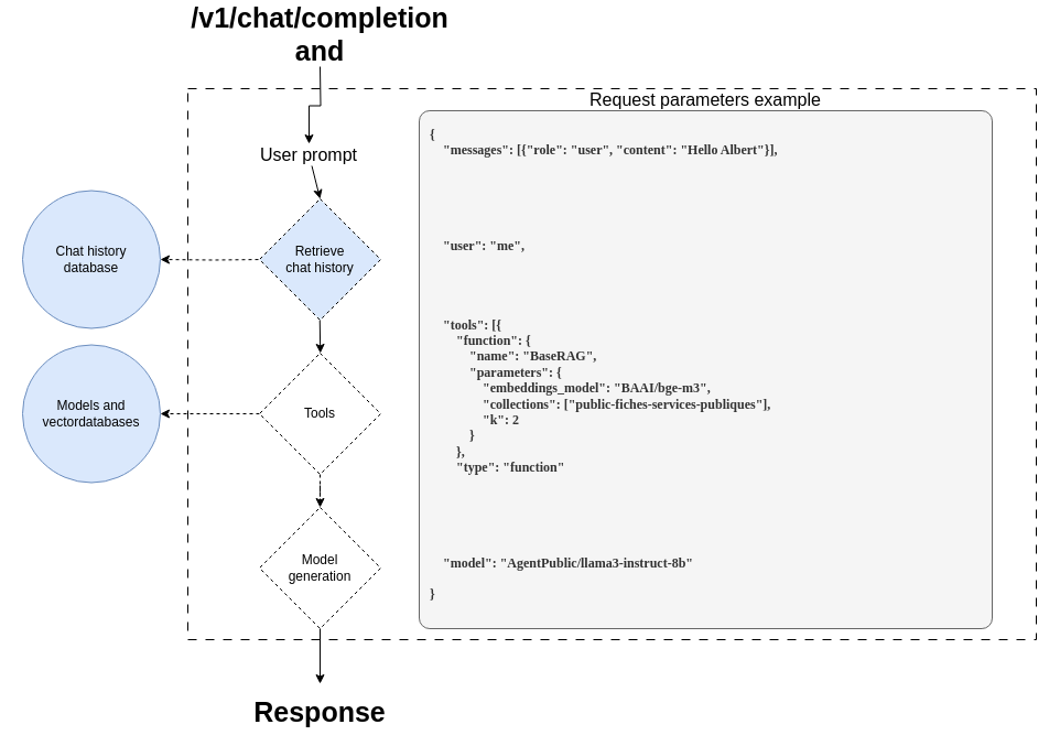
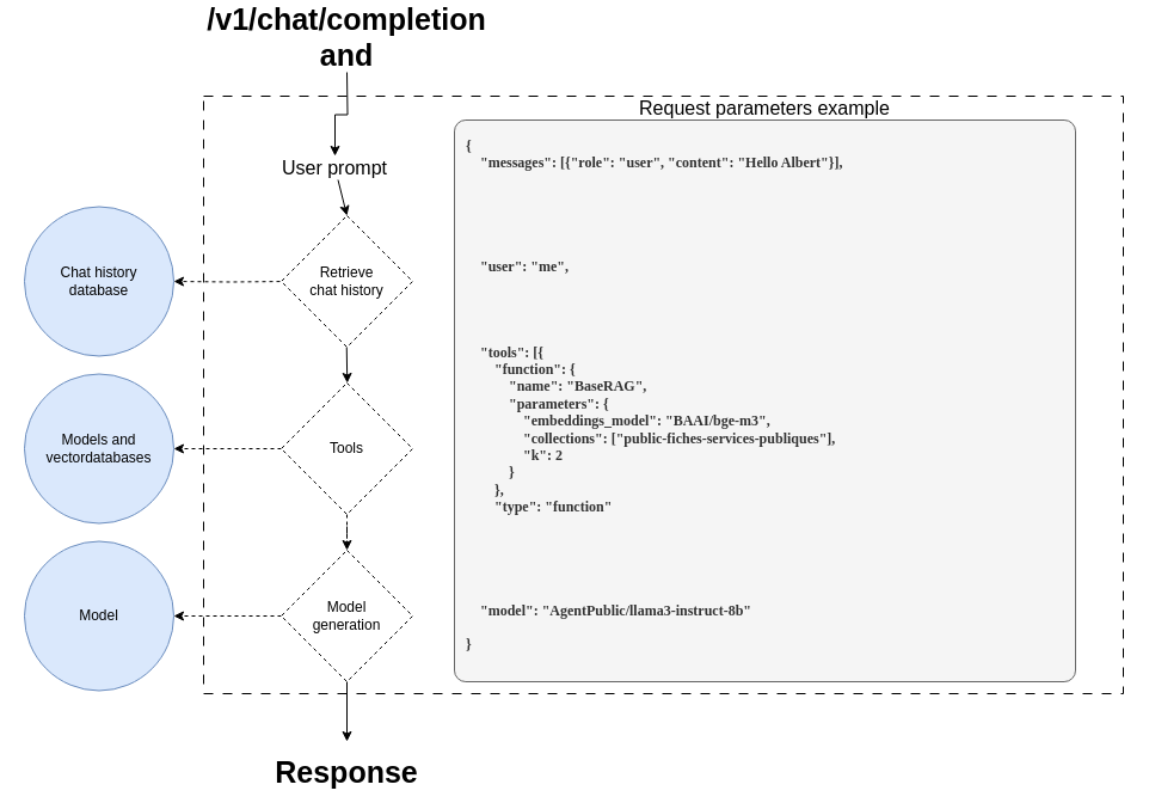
- <mxCell id="7" value="Retrieve&lt;div&gt;chat history&lt;/div&gt;" style="rhombus;whiteSpace=wrap;html=1;dashed=1;fillColor=#dae8fc;" vertex="1" parent="1"><mxGeometry x="235" y="180" width="110" height="110" as="geometry" /></mxCell>
+ <mxCell id="7" value="Retrieve&lt;div&gt;chat history&lt;/div&gt;" style="rhombus;whiteSpace=wrap;html=1;dashed=1;" vertex="1" parent="1"><mxGeometry x="235" y="180" width="110" height="110" as="geometry" /></mxCell>
+ <mxCell id="20" value="Model" style="ellipse;whiteSpace=wrap;html=1;aspect=fixed;fillColor=#dae8fc;strokeColor=#6c8ebf;" vertex="1" parent="1"><mxGeometry x="20" y="452.5" width="125" height="125" as="geometry" /></mxCell>
+ <mxCell id="15" style="edgeStyle=orthogonalEdgeStyle;rounded=0;orthogonalLoop=1;jettySize=auto;html=1;entryX=1;entryY=0.5;entryDx=0;entryDy=0;dashed=1;" edge="1" parent="1" source="16" target="20"><mxGeometry relative="1" as="geometry"><mxPoint x="150" y="515" as="targetPoint" /></mxGeometry></mxCell>
